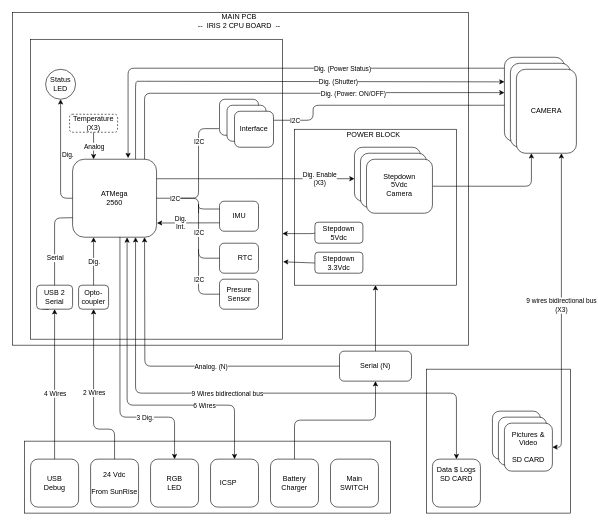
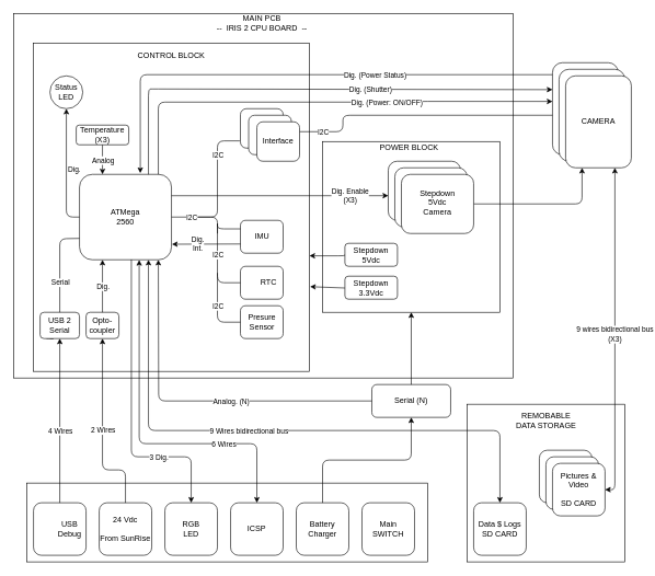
+ <mxCell id="37" value="CONTROL BLOCK" style="text;html=1;strokeColor=none;fillColor=none;align=center;verticalAlign=middle;whiteSpace=wrap;rounded=0;" parent="1" vertex="1"><mxGeometry x="200" y="75" width="120" height="20" as="geometry" /></mxCell>
- <mxCell id="11" value="Temperature (X3)" style="rounded=1;whiteSpace=wrap;html=1;dashed=1;" parent="1" vertex="1"><mxGeometry x="115" y="190" width="80" height="30" as="geometry" /></mxCell>
+ <mxCell id="11" value="Temperature (X3)" style="rounded=1;whiteSpace=wrap;html=1;" parent="1" vertex="1"><mxGeometry x="115" y="190" width="80" height="30" as="geometry" /></mxCell>
+ <mxCell id="111" value="REMOBABLE&lt;br&gt;DATA STORAGE" style="text;html=1;strokeColor=none;fillColor=none;align=center;verticalAlign=middle;whiteSpace=wrap;rounded=0;" parent="1" vertex="1"><mxGeometry x="777.5" y="615" width="105" height="50" as="geometry" /></mxCell>
- <mxCell id="82" value="Data $ Logs&lt;br&gt;SD CARD" style="text;html=1;strokeColor=none;fillColor=none;align=center;verticalAlign=middle;whiteSpace=wrap;rounded=0;" parent="1" vertex="1"><mxGeometry x="725" y="776.25" width="70" height="27.5" as="geometry" /></mxCell>
+ <mxCell id="82" value="Data $ Logs&lt;br&gt;SD CARD" style="text;html=1;strokeColor=none;fillColor=none;align=center;verticalAlign=middle;whiteSpace=wrap;rounded=0;" parent="1" vertex="1"><mxGeometry x="725" y="791.25" width="70" height="27.5" as="geometry" /></mxCell>
- <mxCell id="108" value="USB&lt;br&gt;Debug" style="text;html=1;strokeColor=none;fillColor=none;align=center;verticalAlign=middle;whiteSpace=wrap;rounded=0;" parent="1" vertex="1"><mxGeometry x="70" y="795" width="40" height="20" as="geometry" /></mxCell>
+ <mxCell id="108" value="USB&lt;br&gt;Debug" style="text;html=1;strokeColor=none;fillColor=none;align=center;verticalAlign=middle;whiteSpace=wrap;rounded=0;" parent="1" vertex="1"><mxGeometry x="85" y="795" width="40" height="20" as="geometry" /></mxCell>
- <mxCell id="98" value="ICSP" style="text;html=1;strokeColor=none;fillColor=none;align=center;verticalAlign=middle;whiteSpace=wrap;rounded=0;" parent="1" vertex="1"><mxGeometry x="360" y="795" width="40" height="20" as="geometry" /></mxCell>
+ <mxCell id="98" value="ICSP" style="text;html=1;strokeColor=none;fillColor=none;align=center;verticalAlign=middle;whiteSpace=wrap;rounded=0;" parent="1" vertex="1"><mxGeometry x="370" y="795" width="40" height="20" as="geometry" /></mxCell>
